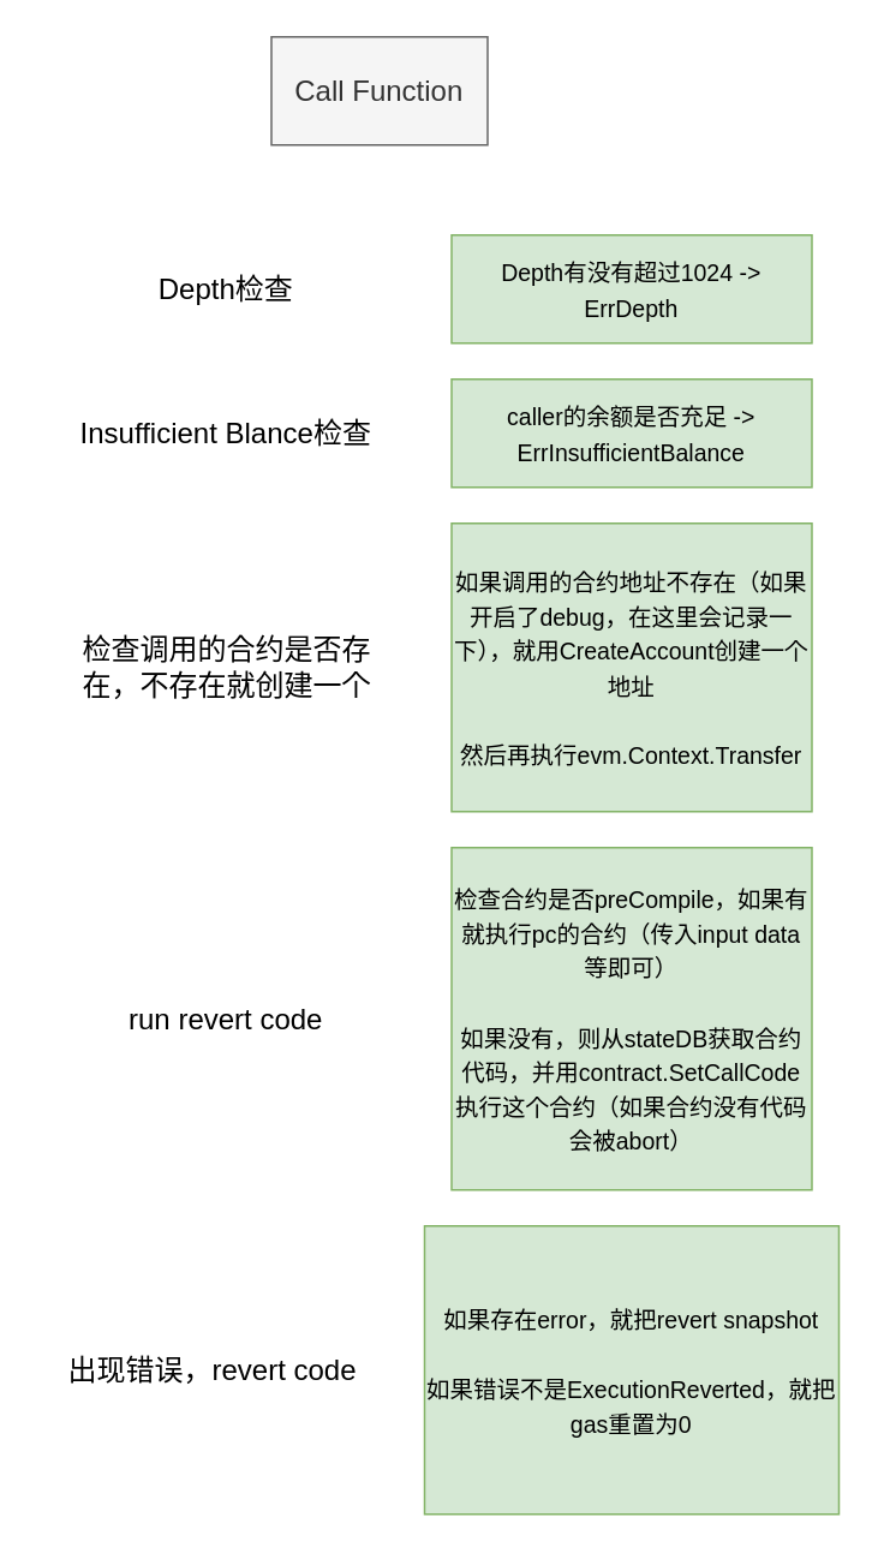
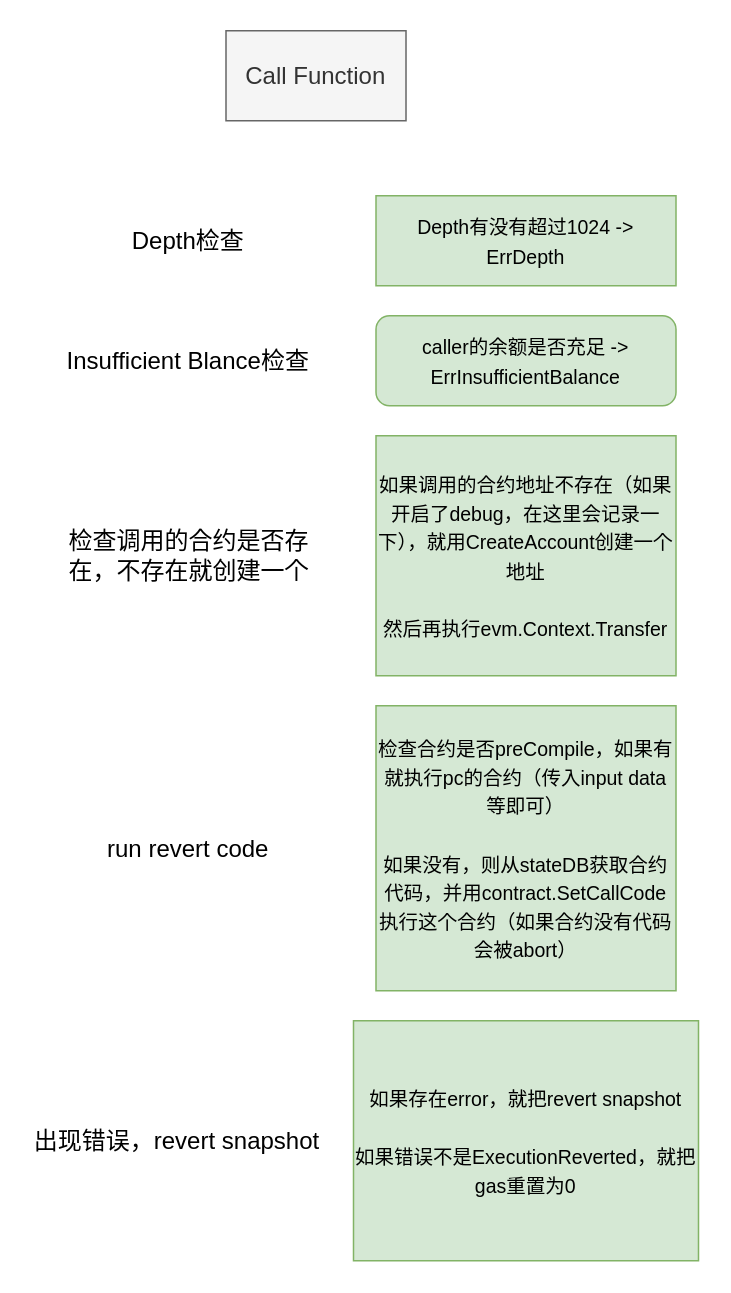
- <mxCell id="4" value="&lt;span style=&quot;font-size: 13px;&quot;&gt;caller的余额是否充足 -&amp;gt; ErrInsufficientBalance&lt;/span&gt;" style="rounded=0;whiteSpace=wrap;html=1;fontSize=16;fillColor=#d5e8d4;strokeColor=#82b366;" vertex="1" parent="1"><mxGeometry x="250" y="210" width="200" height="60" as="geometry" /></mxCell>
+ <mxCell id="4" value="&lt;span style=&quot;font-size: 13px;&quot;&gt;caller的余额是否充足 -&amp;gt; ErrInsufficientBalance&lt;/span&gt;" style="whiteSpace=wrap;html=1;fontSize=16;fillColor=#d5e8d4;strokeColor=#82b366;rounded=1;" vertex="1" parent="1"><mxGeometry x="250" y="210" width="200" height="60" as="geometry" /></mxCell>
- <mxCell id="11" value="&lt;span style=&quot;font-size: 16px;&quot;&gt;出现错误，revert code&lt;/span&gt;" style="text;html=1;strokeColor=none;fillColor=none;align=center;verticalAlign=middle;whiteSpace=wrap;rounded=0;fontSize=13;" vertex="1" parent="1"><mxGeometry x="20" y="740" width="195" height="40" as="geometry" /></mxCell>
+ <mxCell id="11" value="&lt;span style=&quot;font-size: 16px;&quot;&gt;出现错误，revert snapshot&lt;/span&gt;" style="text;html=1;strokeColor=none;fillColor=none;align=center;verticalAlign=middle;whiteSpace=wrap;rounded=0;fontSize=13;" vertex="1" parent="1"><mxGeometry x="20" y="740" width="195" height="40" as="geometry" /></mxCell>
